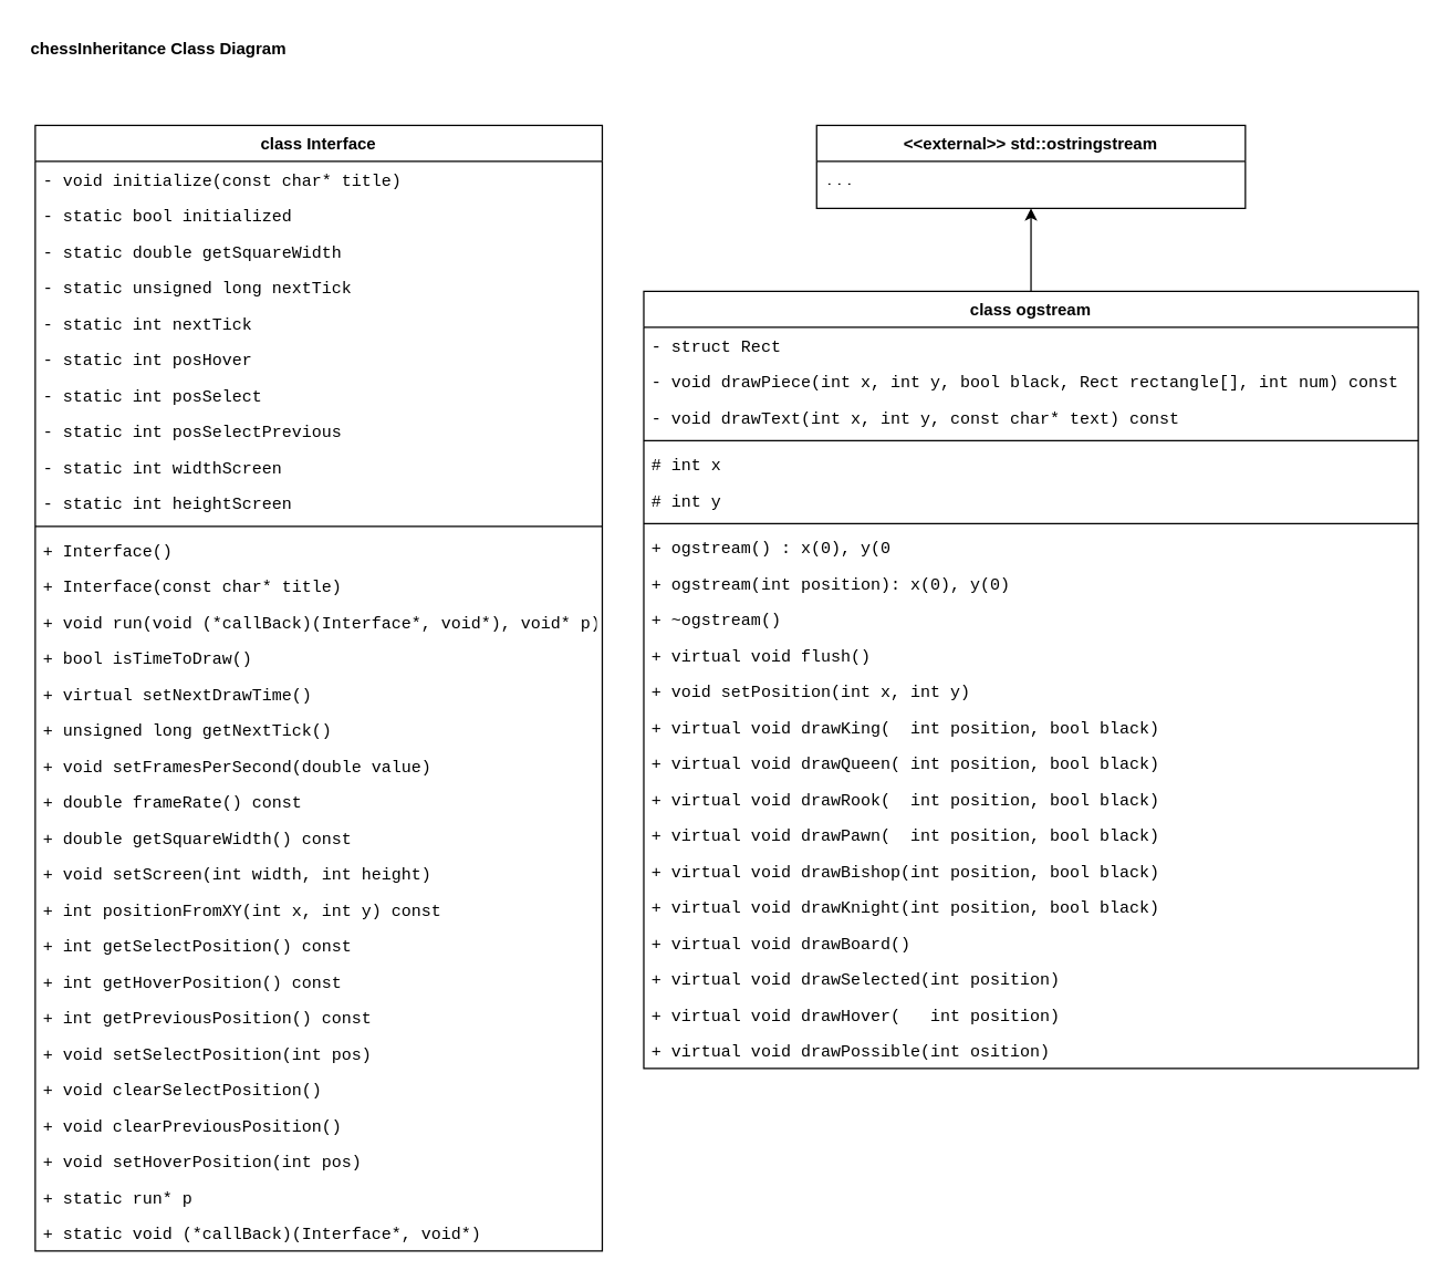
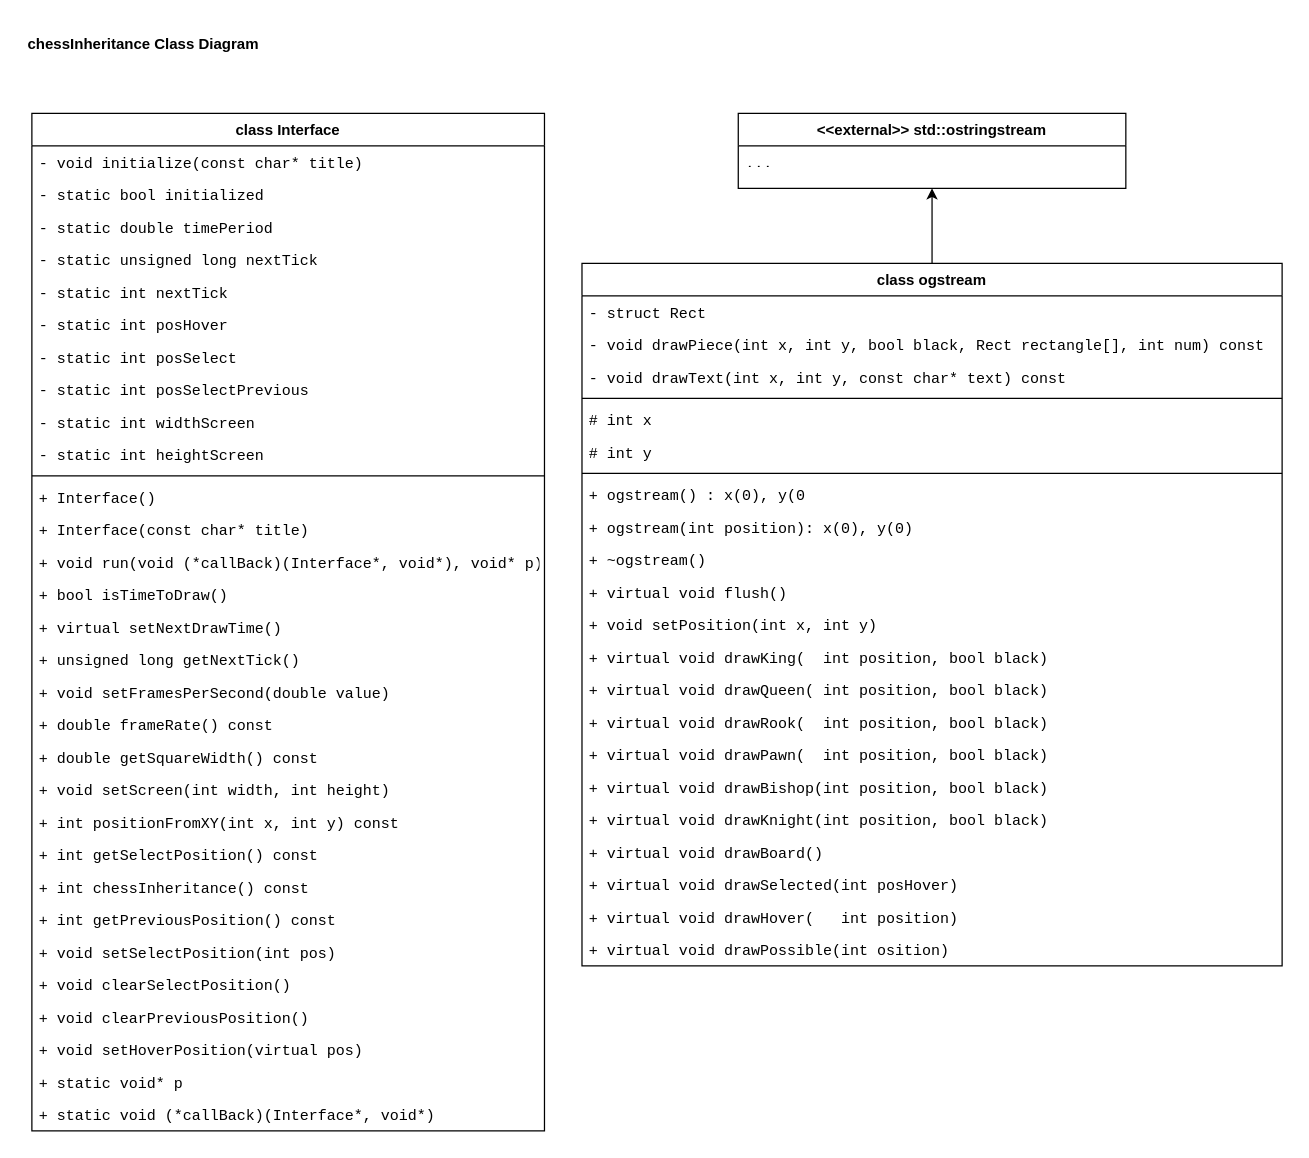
- <mxCell id="5" value="- static double getSquareWidth" style="text;align=left;verticalAlign=top;spacingLeft=4;spacingRight=4;overflow=hidden;rotatable=0;points=[[0,0.5],[1,0.5]];portConstraint=eastwest;rounded=0;shadow=0;html=0;fontFamily=Courier New;fontStyle=0;" vertex="1" parent="2"><mxGeometry y="78" width="410" height="26" as="geometry" /></mxCell>
+ <mxCell id="5" value="- static double timePeriod" style="text;align=left;verticalAlign=top;spacingLeft=4;spacingRight=4;overflow=hidden;rotatable=0;points=[[0,0.5],[1,0.5]];portConstraint=eastwest;rounded=0;shadow=0;html=0;fontFamily=Courier New;fontStyle=0;" vertex="1" parent="2"><mxGeometry y="78" width="410" height="26" as="geometry" /></mxCell>
- <mxCell id="56" value="+ virtual void drawSelected(int position)" style="text;align=left;verticalAlign=top;spacingLeft=4;spacingRight=4;overflow=hidden;rotatable=0;points=[[0,0.5],[1,0.5]];portConstraint=eastwest;fontFamily=Courier New;fontStyle=0" vertex="1" parent="36"><mxGeometry y="484" width="560" height="26" as="geometry" /></mxCell>
+ <mxCell id="56" value="+ virtual void drawSelected(int posHover)" style="text;align=left;verticalAlign=top;spacingLeft=4;spacingRight=4;overflow=hidden;rotatable=0;points=[[0,0.5],[1,0.5]];portConstraint=eastwest;fontFamily=Courier New;fontStyle=0" vertex="1" parent="36"><mxGeometry y="484" width="560" height="26" as="geometry" /></mxCell>
- <mxCell id="26" value="+ int getHoverPosition() const" style="text;align=left;verticalAlign=top;spacingLeft=4;spacingRight=4;overflow=hidden;rotatable=0;points=[[0,0.5],[1,0.5]];portConstraint=eastwest;fontFamily=Courier New;fontStyle=0;" vertex="1" parent="2"><mxGeometry y="606" width="410" height="26" as="geometry" /></mxCell>
+ <mxCell id="26" value="+ int chessInheritance() const" style="text;align=left;verticalAlign=top;spacingLeft=4;spacingRight=4;overflow=hidden;rotatable=0;points=[[0,0.5],[1,0.5]];portConstraint=eastwest;fontFamily=Courier New;fontStyle=0;" vertex="1" parent="2"><mxGeometry y="606" width="410" height="26" as="geometry" /></mxCell>
- <mxCell id="31" value="+ void setHoverPosition(int pos)" style="text;align=left;verticalAlign=top;spacingLeft=4;spacingRight=4;overflow=hidden;rotatable=0;points=[[0,0.5],[1,0.5]];portConstraint=eastwest;fontFamily=Courier New;fontStyle=0;" vertex="1" parent="2"><mxGeometry y="736" width="410" height="26" as="geometry" /></mxCell>
+ <mxCell id="31" value="+ void setHoverPosition(virtual pos)" style="text;align=left;verticalAlign=top;spacingLeft=4;spacingRight=4;overflow=hidden;rotatable=0;points=[[0,0.5],[1,0.5]];portConstraint=eastwest;fontFamily=Courier New;fontStyle=0;" vertex="1" parent="2"><mxGeometry y="736" width="410" height="26" as="geometry" /></mxCell>
- <mxCell id="32" value="+ static run* p" style="text;align=left;verticalAlign=top;spacingLeft=4;spacingRight=4;overflow=hidden;rotatable=0;points=[[0,0.5],[1,0.5]];portConstraint=eastwest;fontFamily=Courier New;fontStyle=0;" vertex="1" parent="2"><mxGeometry y="762" width="410" height="26" as="geometry" /></mxCell>
+ <mxCell id="32" value="+ static void* p" style="text;align=left;verticalAlign=top;spacingLeft=4;spacingRight=4;overflow=hidden;rotatable=0;points=[[0,0.5],[1,0.5]];portConstraint=eastwest;fontFamily=Courier New;fontStyle=0;" vertex="1" parent="2"><mxGeometry y="762" width="410" height="26" as="geometry" /></mxCell>
